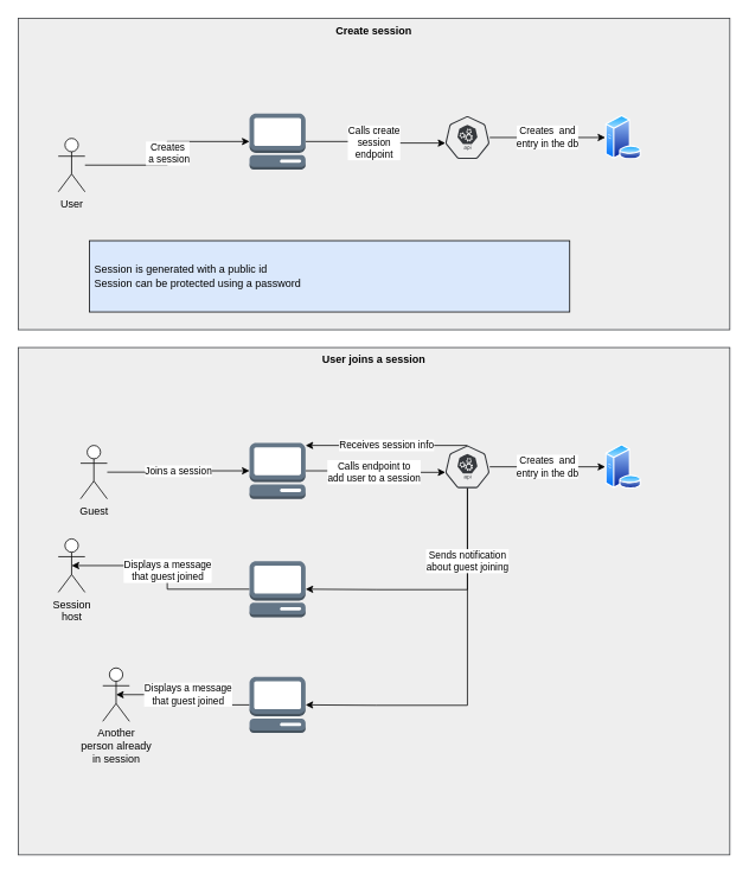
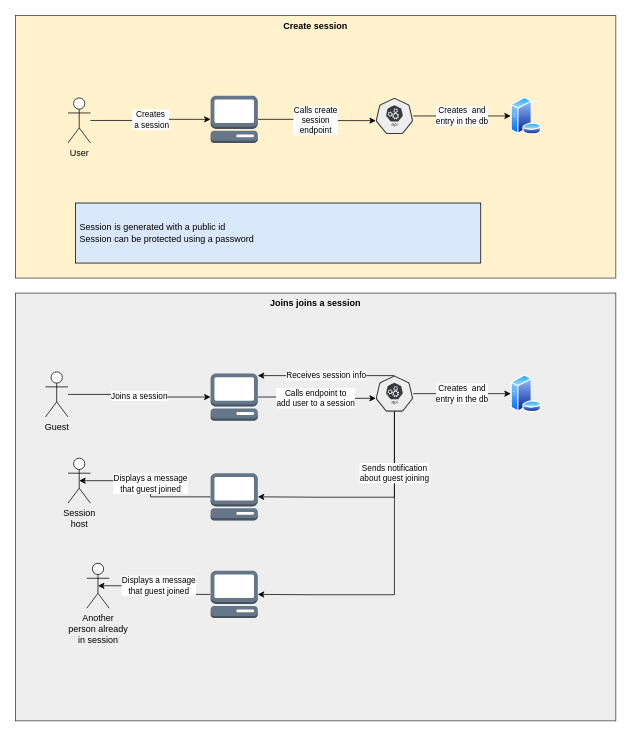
- <mxCell id="4" value="User" style="shape=umlActor;verticalLabelPosition=bottom;verticalAlign=top;html=1;outlineConnect=0;align=center;" vertex="1" parent="1"><mxGeometry x="65" y="155" width="30" height="60" as="geometry" /></mxCell>
+ <mxCell id="4" value="User" style="shape=umlActor;verticalLabelPosition=bottom;verticalAlign=top;html=1;outlineConnect=0;align=center;" vertex="1" parent="1"><mxGeometry x="90" y="130" width="30" height="60" as="geometry" /></mxCell>
- <mxCell id="2" value="Create session" style="rounded=0;whiteSpace=wrap;html=1;verticalAlign=top;fontStyle=1;align=center;fillColor=#eeeeee;strokeColor=#36393d;" vertex="1" parent="1"><mxGeometry x="20" y="20" width="800" height="350" as="geometry" /></mxCell>
+ <mxCell id="2" value="Create session" style="rounded=0;whiteSpace=wrap;html=1;verticalAlign=top;fontStyle=1;align=center;fillColor=#fff2cc;strokeColor=#36393d;" vertex="1" parent="1"><mxGeometry x="20" y="20" width="800" height="350" as="geometry" /></mxCell>
- <mxCell id="10" value="User joins a session" style="rounded=0;whiteSpace=wrap;html=1;verticalAlign=top;fontStyle=1;align=center;fillColor=#eeeeee;strokeColor=#36393d;" vertex="1" parent="1"><mxGeometry x="20" y="390" width="800" height="570" as="geometry" /></mxCell>
+ <mxCell id="10" value="Joins joins a session" style="rounded=0;whiteSpace=wrap;html=1;verticalAlign=top;fontStyle=1;align=center;fillColor=#eeeeee;strokeColor=#36393d;" vertex="1" parent="1"><mxGeometry x="20" y="390" width="800" height="570" as="geometry" /></mxCell>
- <mxCell id="12" value="Guest" style="shape=umlActor;verticalLabelPosition=bottom;verticalAlign=top;html=1;outlineConnect=0;align=center;" vertex="1" parent="1"><mxGeometry x="90" y="500" width="30" height="60" as="geometry" /></mxCell>
+ <mxCell id="12" value="Guest" style="shape=umlActor;verticalLabelPosition=bottom;verticalAlign=top;html=1;outlineConnect=0;align=center;" vertex="1" parent="1"><mxGeometry x="60" y="495" width="30" height="60" as="geometry" /></mxCell>
- <mxCell id="21" value="Session&lt;br&gt;host" style="shape=umlActor;verticalLabelPosition=bottom;verticalAlign=top;html=1;outlineConnect=0;align=center;" vertex="1" parent="1"><mxGeometry x="65" y="605" width="30" height="60" as="geometry" /></mxCell>
+ <mxCell id="21" value="Session&lt;br&gt;host" style="shape=umlActor;verticalLabelPosition=bottom;verticalAlign=top;html=1;outlineConnect=0;align=center;" vertex="1" parent="1"><mxGeometry x="90" y="610" width="30" height="60" as="geometry" /></mxCell>
